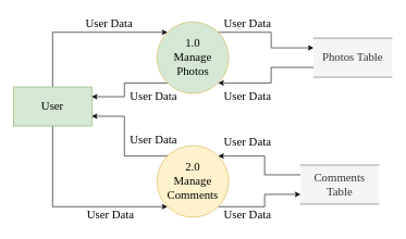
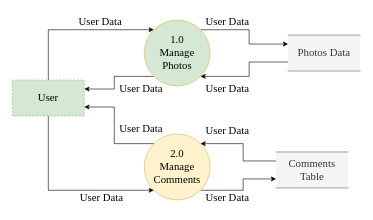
- <mxCell id="12" value="Photos Table" style="shape=partialRectangle;whiteSpace=wrap;html=1;left=0;right=0;fillColor=#f5f5f5;fontFamily=Times New Roman;fontSize=18;strokeColor=#666666;fontColor=#333333;" parent="1" vertex="1"><mxGeometry x="480" y="58" width="120" height="60" as="geometry" /></mxCell>
+ <mxCell id="12" value="Photos Data" style="shape=partialRectangle;whiteSpace=wrap;html=1;left=0;right=0;fillColor=#f5f5f5;fontFamily=Times New Roman;fontSize=18;strokeColor=#666666;fontColor=#333333;" parent="1" vertex="1"><mxGeometry x="480" y="58" width="120" height="60" as="geometry" /></mxCell>
- <mxCell id="4" value="User" style="rounded=0;whiteSpace=wrap;html=1;fontFamily=Times New Roman;fontSize=18;fillColor=#d5e8d4;strokeColor=#82b366;" parent="1" vertex="1"><mxGeometry x="20" y="133" width="120" height="60" as="geometry" /></mxCell>
+ <mxCell id="4" value="User" style="rounded=0;whiteSpace=wrap;html=1;fontFamily=Times New Roman;fontSize=18;fillColor=#d5e8d4;strokeColor=#82b366;dashed=1;" parent="1" vertex="1"><mxGeometry x="20" y="133" width="120" height="60" as="geometry" /></mxCell>
